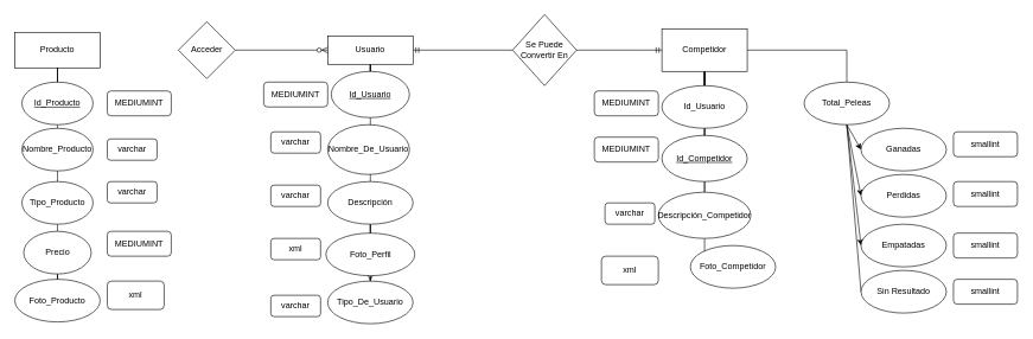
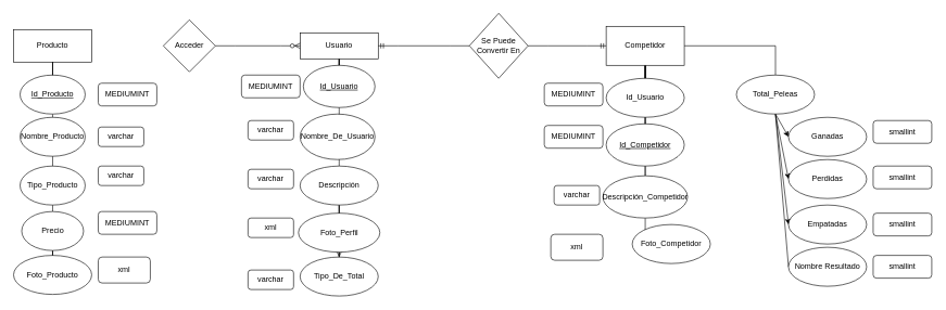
- <mxCell id="34" value="Sin Resultado" style="ellipse;whiteSpace=wrap;html=1;rounded=0;" parent="1" vertex="1"><mxGeometry x="1210" y="380" width="120" height="60" as="geometry" /></mxCell>
+ <mxCell id="34" value="Nombre Resultado" style="ellipse;whiteSpace=wrap;html=1;rounded=0;" parent="1" vertex="1"><mxGeometry x="1210" y="380" width="120" height="60" as="geometry" /></mxCell>
- <mxCell id="14" value="Tipo_De_Usuario" style="ellipse;whiteSpace=wrap;html=1;" parent="1" vertex="1"><mxGeometry x="460" y="395" width="120" height="60" as="geometry" /></mxCell>
+ <mxCell id="14" value="Tipo_De_Total" style="ellipse;whiteSpace=wrap;html=1;" parent="1" vertex="1"><mxGeometry x="460" y="395" width="120" height="60" as="geometry" /></mxCell>
